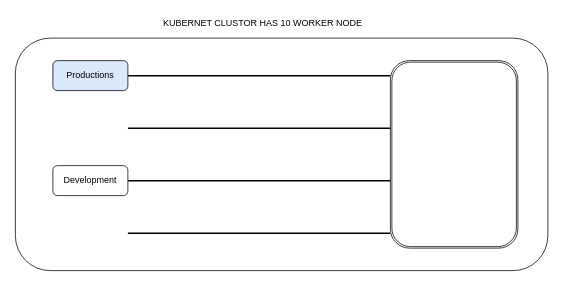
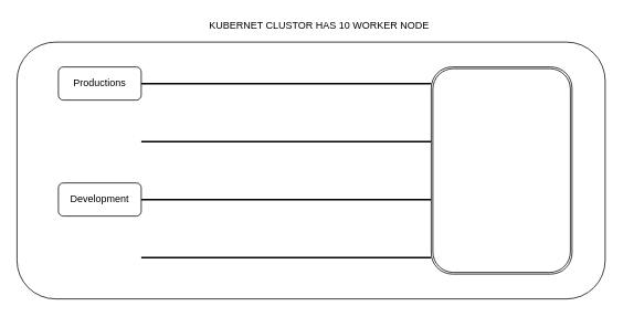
- <mxCell id="3" value="KUBERNET CLUSTOR HAS 10 WORKER NODE" style="text;html=1;strokeColor=none;fillColor=none;align=center;verticalAlign=middle;whiteSpace=wrap;rounded=0;" vertex="1" parent="1"><mxGeometry x="45" y="20" width="610" height="20" as="geometry" /></mxCell>
+ <mxCell id="3" value="KUBERNET CLUSTOR HAS 10 WORKER NODE" style="text;html=1;strokeColor=none;fillColor=none;align=center;verticalAlign=middle;whiteSpace=wrap;rounded=0;" vertex="1" parent="1"><mxGeometry x="80" y="20" width="610" height="20" as="geometry" /></mxCell>
- <mxCell id="4" value="Productions" style="rounded=1;whiteSpace=wrap;html=1;fillColor=#dae8fc;" vertex="1" parent="1"><mxGeometry x="70" y="80" width="100" height="40" as="geometry" /></mxCell>
+ <mxCell id="4" value="Productions" style="rounded=1;whiteSpace=wrap;html=1;" vertex="1" parent="1"><mxGeometry x="70" y="80" width="100" height="40" as="geometry" /></mxCell>
